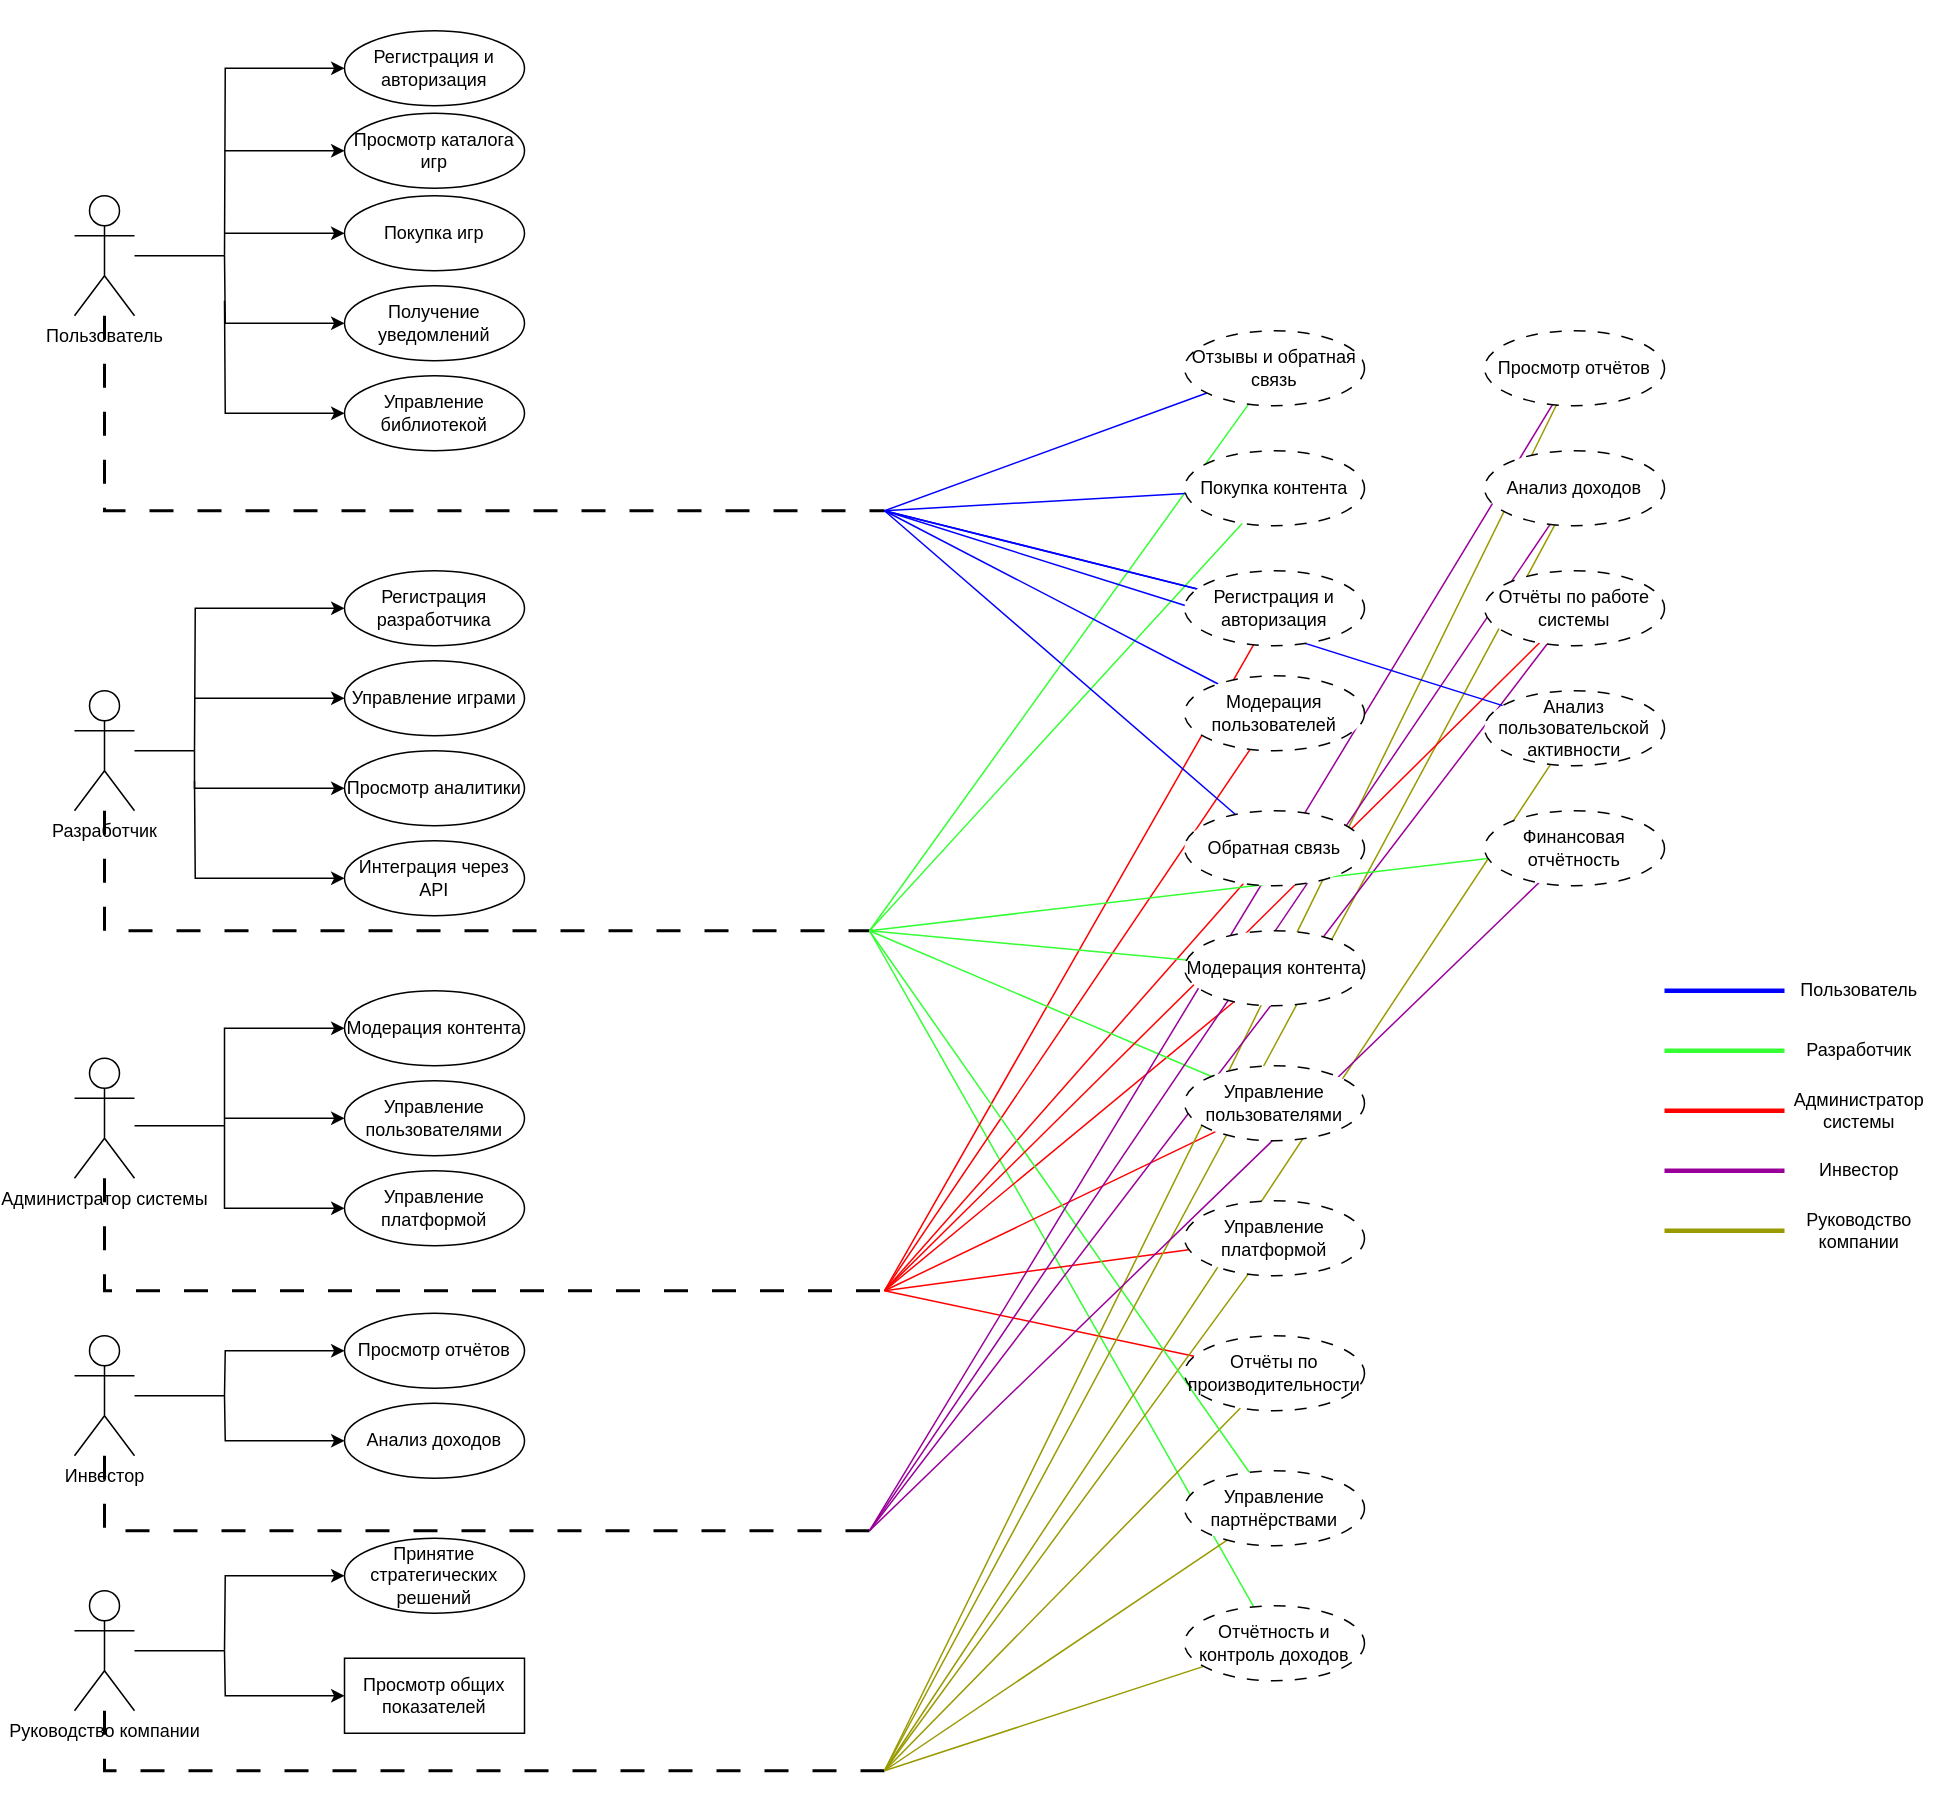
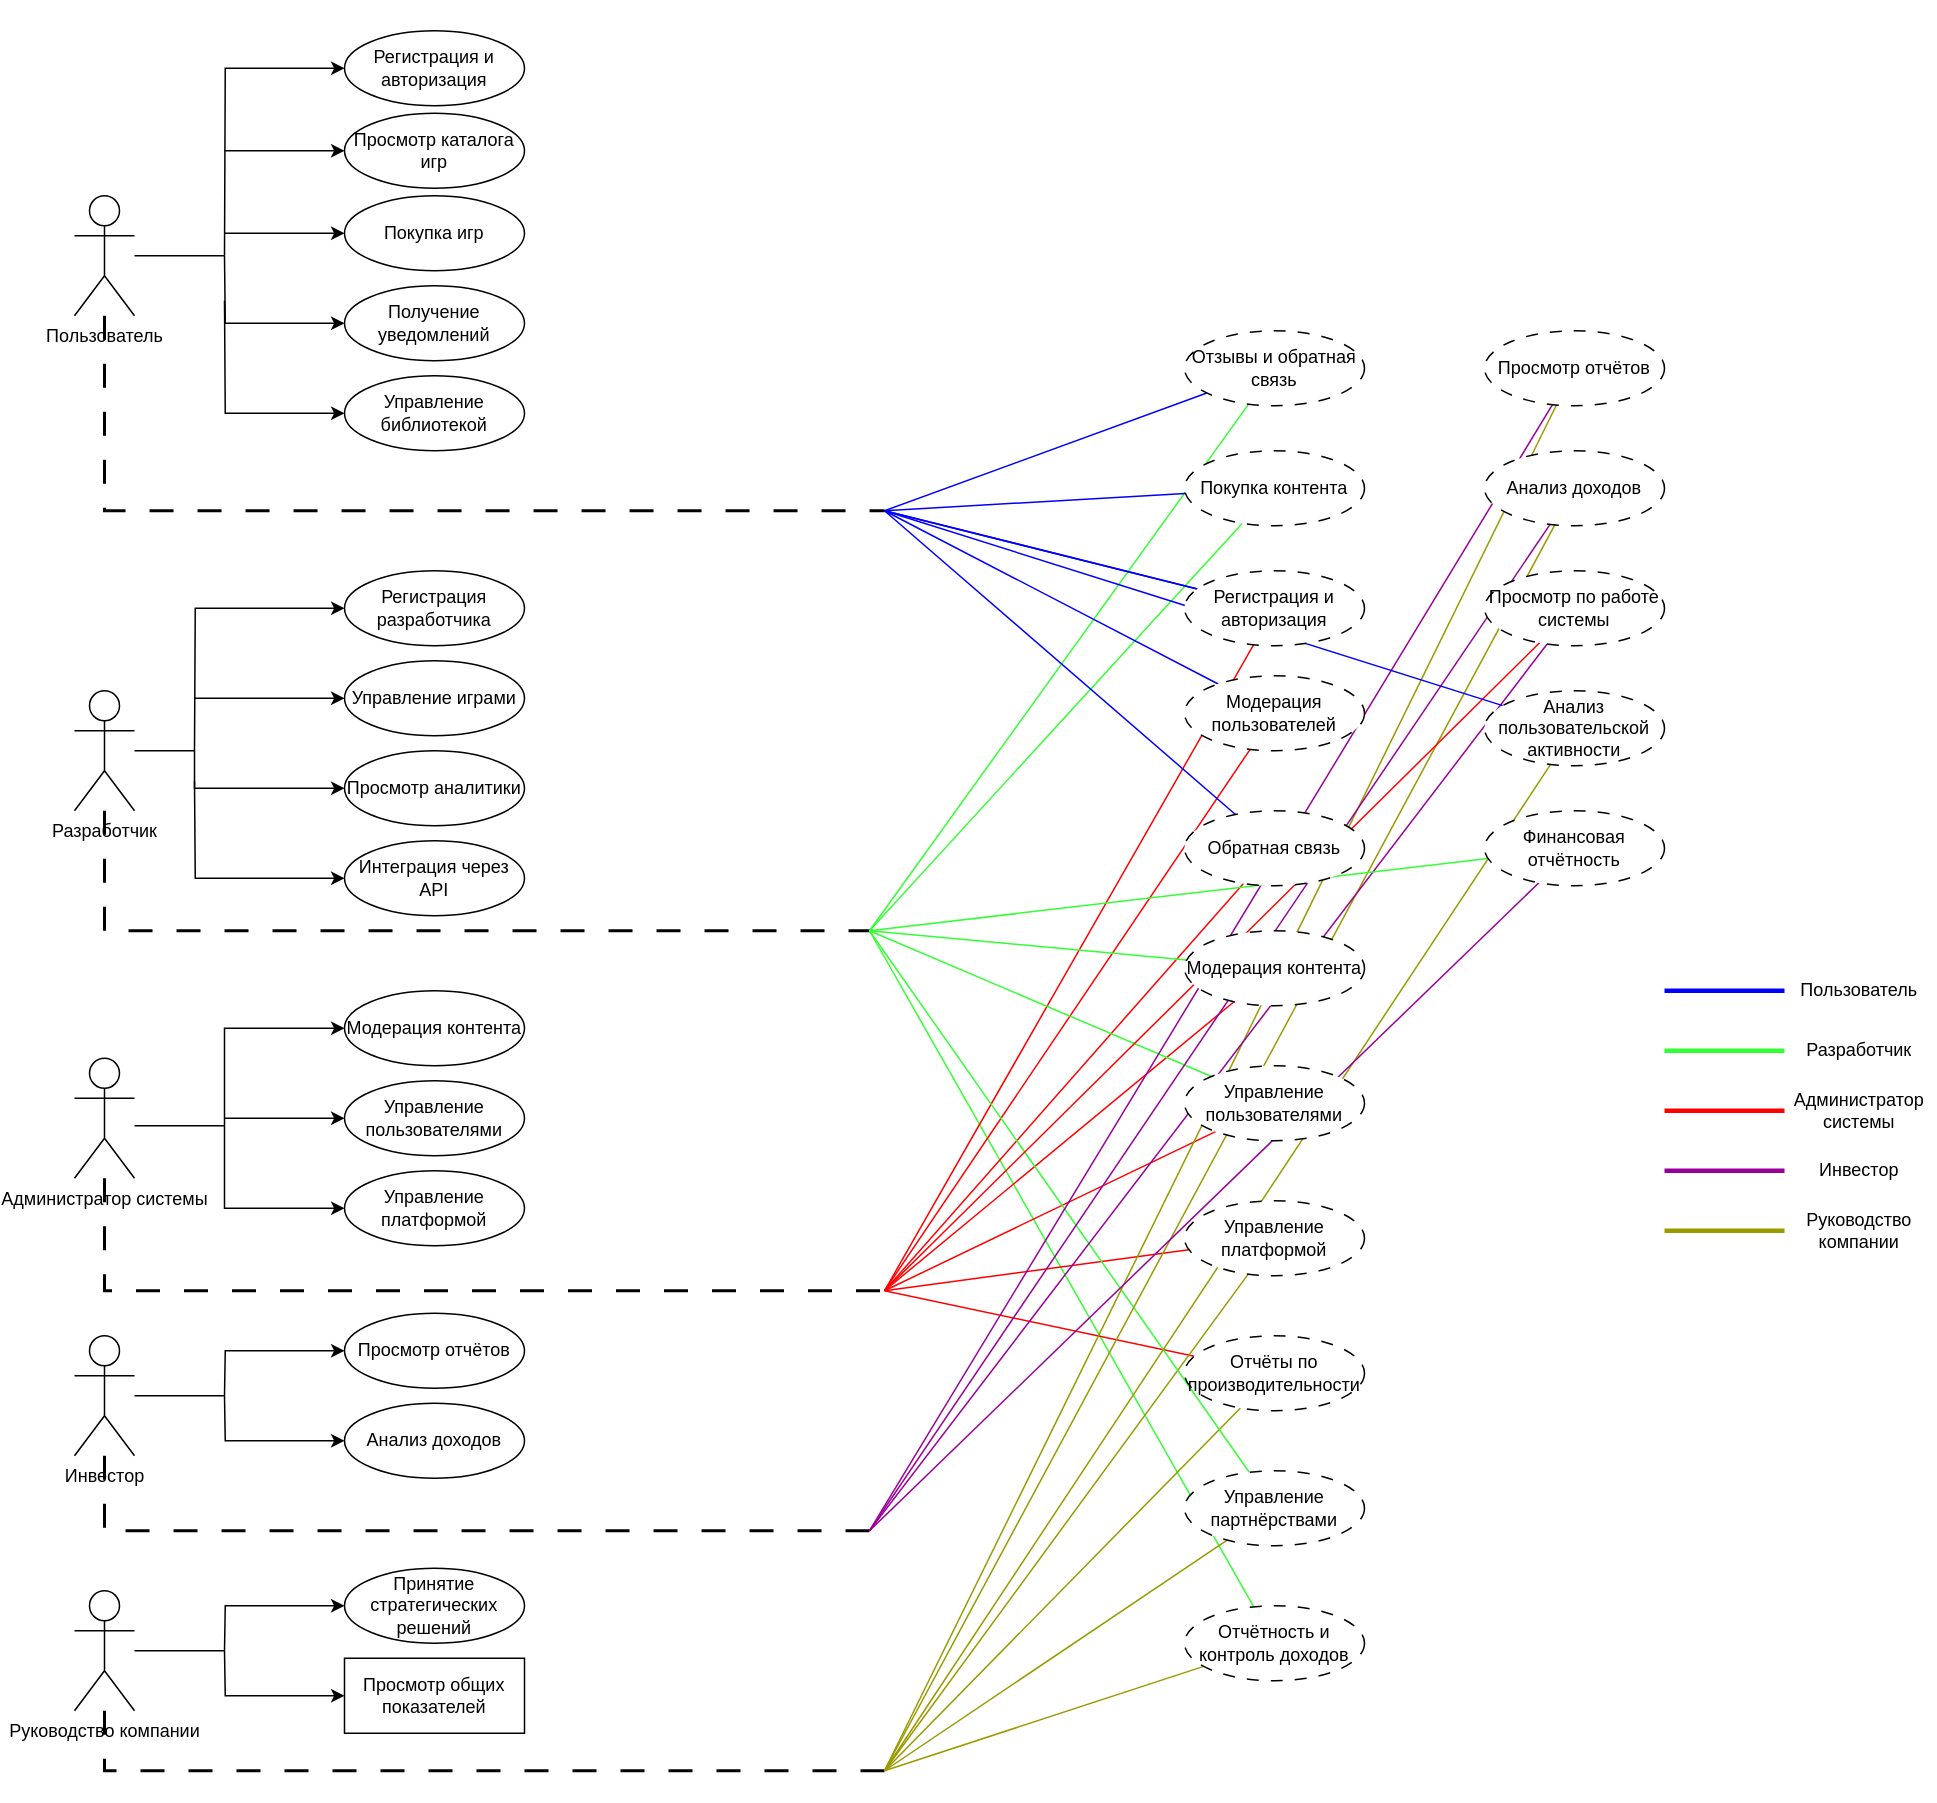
- <mxCell id="93" value="Отчёты по работе системы" style="ellipse;whiteSpace=wrap;html=1;dashed=1;dashPattern=8 8;" vertex="1" parent="1"><mxGeometry x="960" y="380" width="120" height="50" as="geometry" /></mxCell>
+ <mxCell id="93" value="Просмотр по работе системы" style="ellipse;whiteSpace=wrap;html=1;dashed=1;dashPattern=8 8;" vertex="1" parent="1"><mxGeometry x="960" y="380" width="120" height="50" as="geometry" /></mxCell>
- <mxCell id="49" value="Принятие стратегических решений" style="ellipse;whiteSpace=wrap;html=1;" vertex="1" parent="1"><mxGeometry x="200" y="1025" width="120" height="50" as="geometry" /></mxCell>
+ <mxCell id="49" value="Принятие стратегических решений" style="ellipse;whiteSpace=wrap;html=1;" vertex="1" parent="1"><mxGeometry x="200" y="1045" width="120" height="50" as="geometry" /></mxCell>
